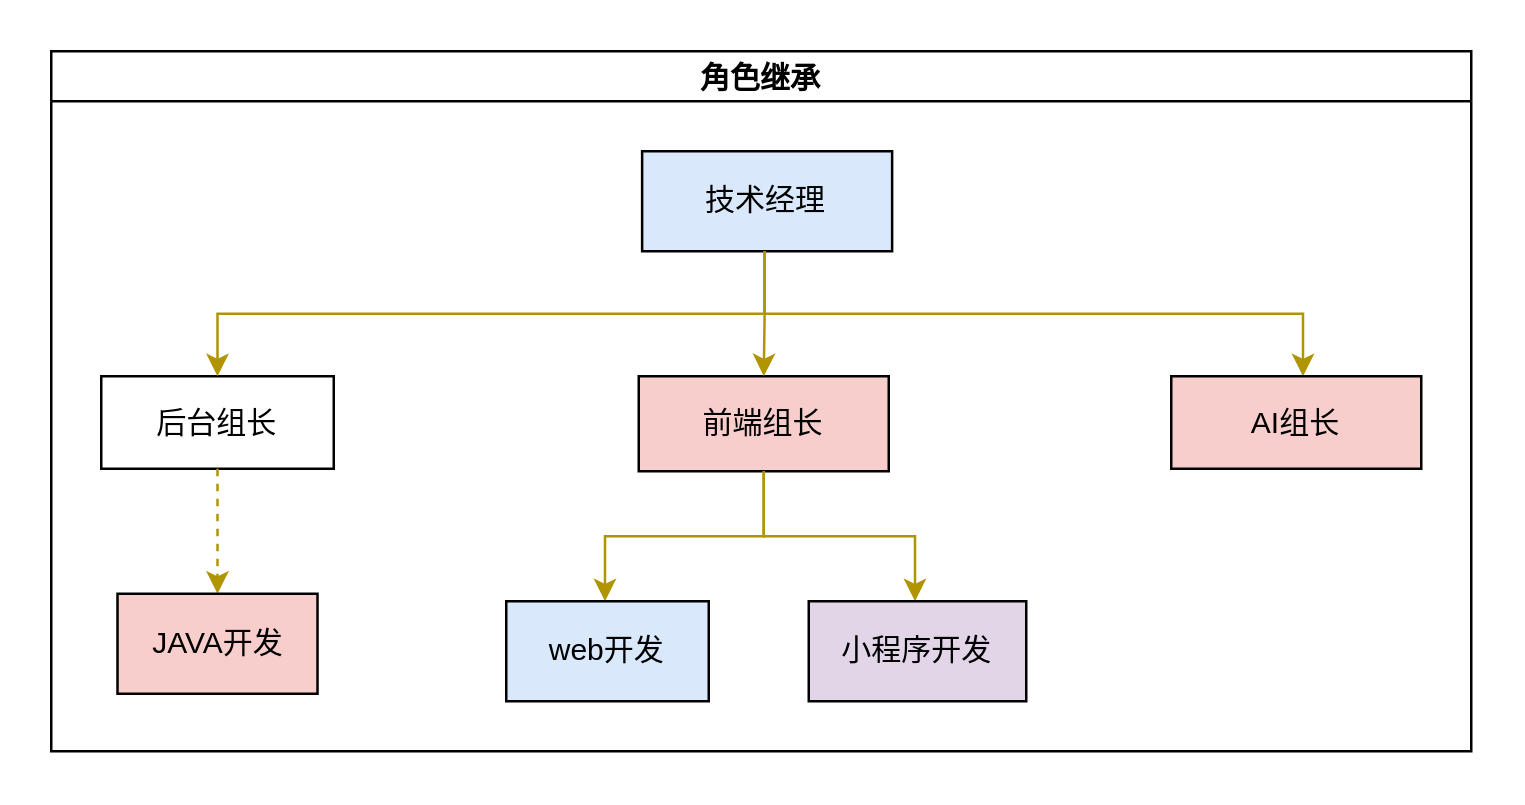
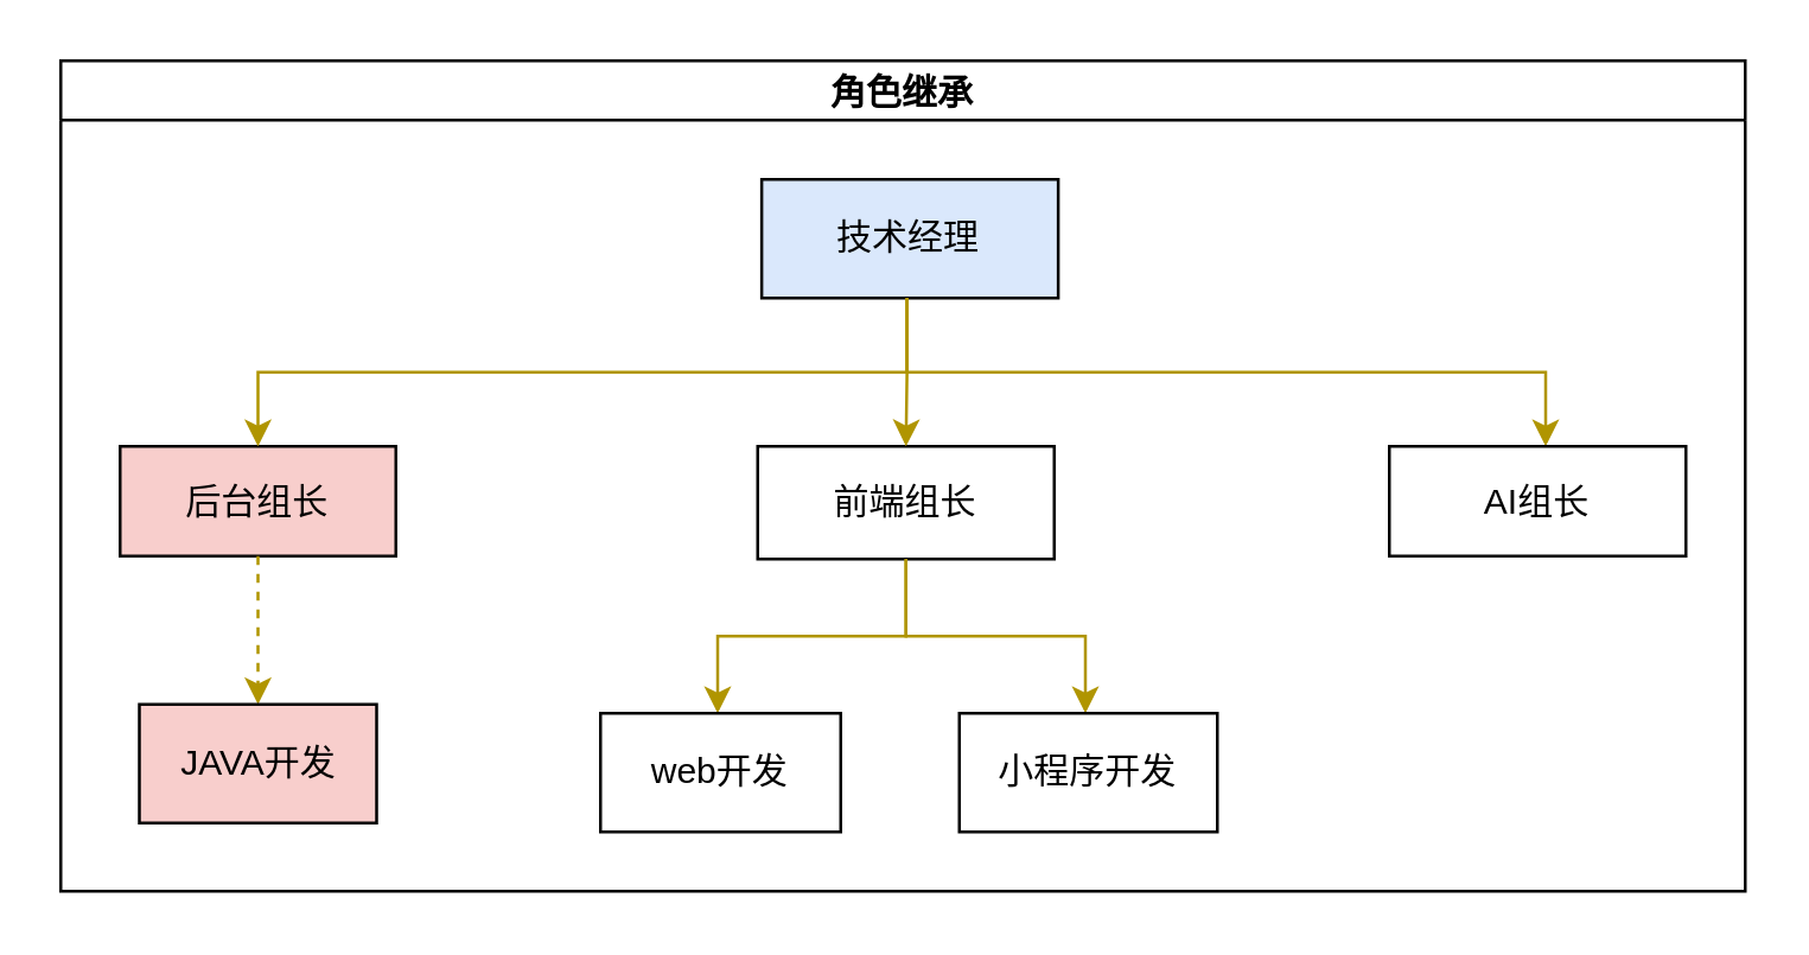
- <mxCell id="4" value="后台组长" style="whiteSpace=wrap;html=1;" parent="2" vertex="1"><mxGeometry x="20" y="130" width="93" height="37" as="geometry" /></mxCell>
+ <mxCell id="4" value="后台组长" style="whiteSpace=wrap;html=1;fillColor=#f8cecc;" parent="2" vertex="1"><mxGeometry x="20" y="130" width="93" height="37" as="geometry" /></mxCell>
- <mxCell id="15" value="AI组长" style="whiteSpace=wrap;html=1;fillColor=#f8cecc;" parent="2" vertex="1"><mxGeometry x="448" y="130" width="100" height="37" as="geometry" /></mxCell>
+ <mxCell id="15" value="AI组长" style="whiteSpace=wrap;html=1;" parent="2" vertex="1"><mxGeometry x="448" y="130" width="100" height="37" as="geometry" /></mxCell>
- <mxCell id="6" value="前端组长" style="whiteSpace=wrap;html=1;fillColor=#f8cecc;" parent="2" vertex="1"><mxGeometry x="235" y="130" width="100" height="38" as="geometry" /></mxCell>
+ <mxCell id="6" value="前端组长" style="whiteSpace=wrap;html=1;" parent="2" vertex="1"><mxGeometry x="235" y="130" width="100" height="38" as="geometry" /></mxCell>
- <mxCell id="11" value="web开发" style="whiteSpace=wrap;html=1;fillColor=#dae8fc;" parent="2" vertex="1"><mxGeometry x="182" y="220" width="81" height="40" as="geometry" /></mxCell>
+ <mxCell id="11" value="web开发" style="whiteSpace=wrap;html=1;" parent="2" vertex="1"><mxGeometry x="182" y="220" width="81" height="40" as="geometry" /></mxCell>
- <mxCell id="13" value="小程序开发" style="whiteSpace=wrap;html=1;fillColor=#e1d5e7;" parent="2" vertex="1"><mxGeometry x="303" y="220" width="87" height="40" as="geometry" /></mxCell>
+ <mxCell id="13" value="小程序开发" style="whiteSpace=wrap;html=1;" parent="2" vertex="1"><mxGeometry x="303" y="220" width="87" height="40" as="geometry" /></mxCell>
